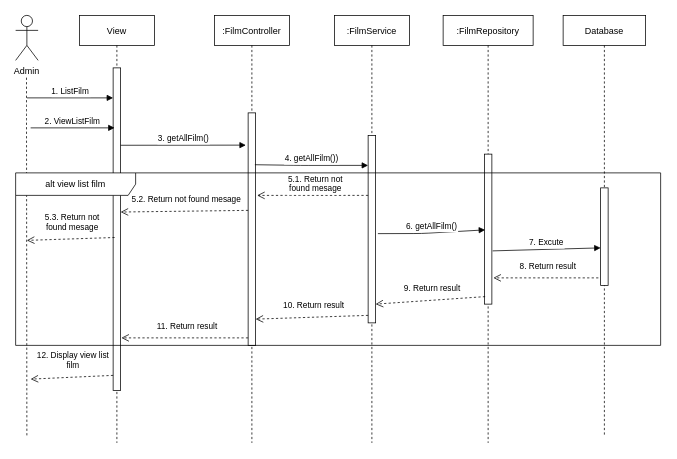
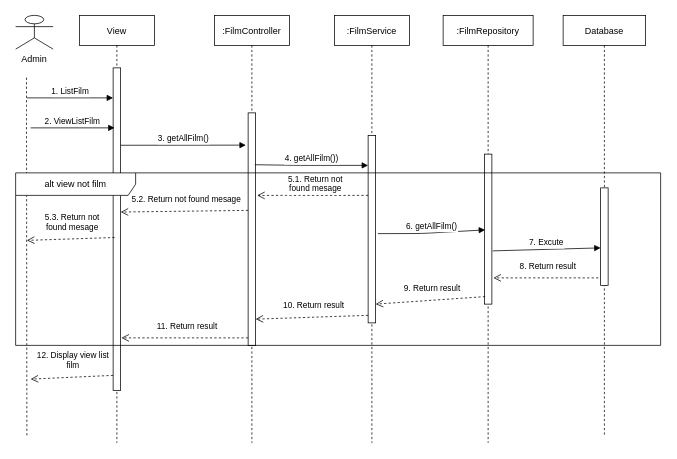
- <mxCell id="13" value="Admin" style="shape=umlActor;verticalLabelPosition=bottom;verticalAlign=top;outlineConnect=0;" vertex="1" parent="1"><mxGeometry x="20" y="20" width="30" height="60" as="geometry" /></mxCell>
+ <mxCell id="13" value="Admin" style="shape=umlActor;verticalLabelPosition=bottom;verticalAlign=top;outlineConnect=0;" vertex="1" parent="1"><mxGeometry x="20" y="20" width="50" height="45" as="geometry" /></mxCell>
- <mxCell id="28" value="alt view list film" style="shape=umlFrame;whiteSpace=wrap;html=1;width=160;height=30;" vertex="1" parent="1"><mxGeometry x="20" y="230" width="860" height="230" as="geometry" /></mxCell>
+ <mxCell id="28" value="alt view not film" style="shape=umlFrame;whiteSpace=wrap;html=1;width=160;height=30;" vertex="1" parent="1"><mxGeometry x="20" y="230" width="860" height="230" as="geometry" /></mxCell>
